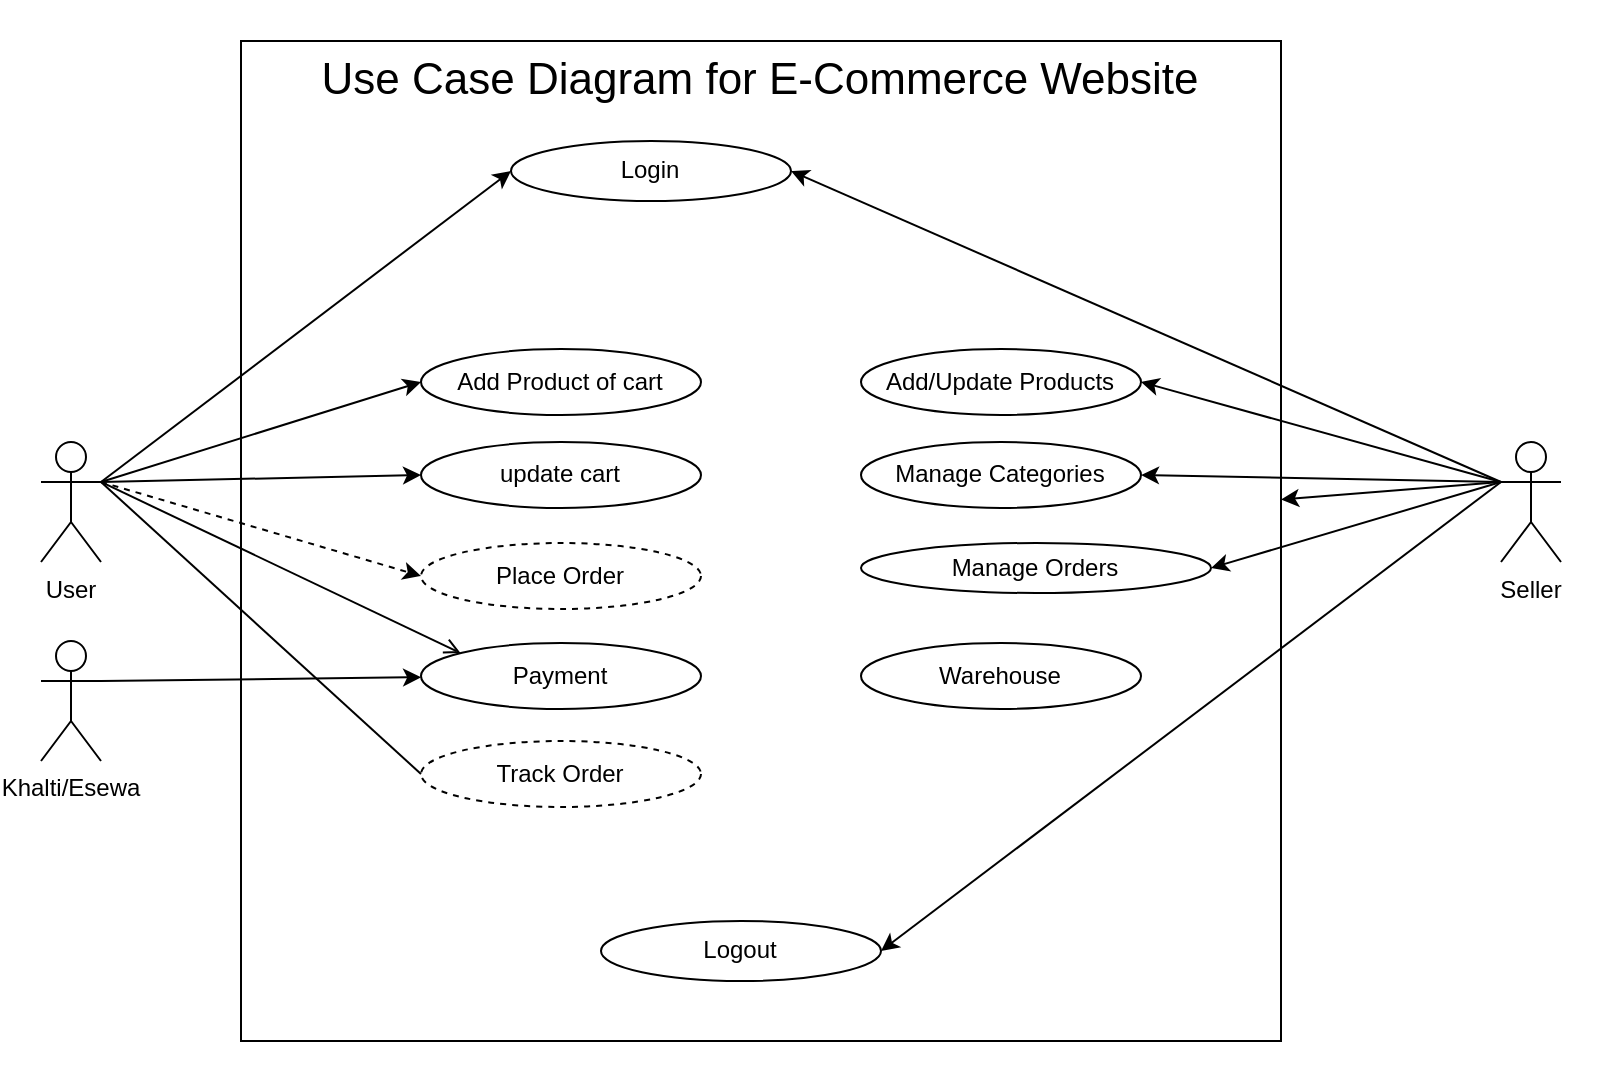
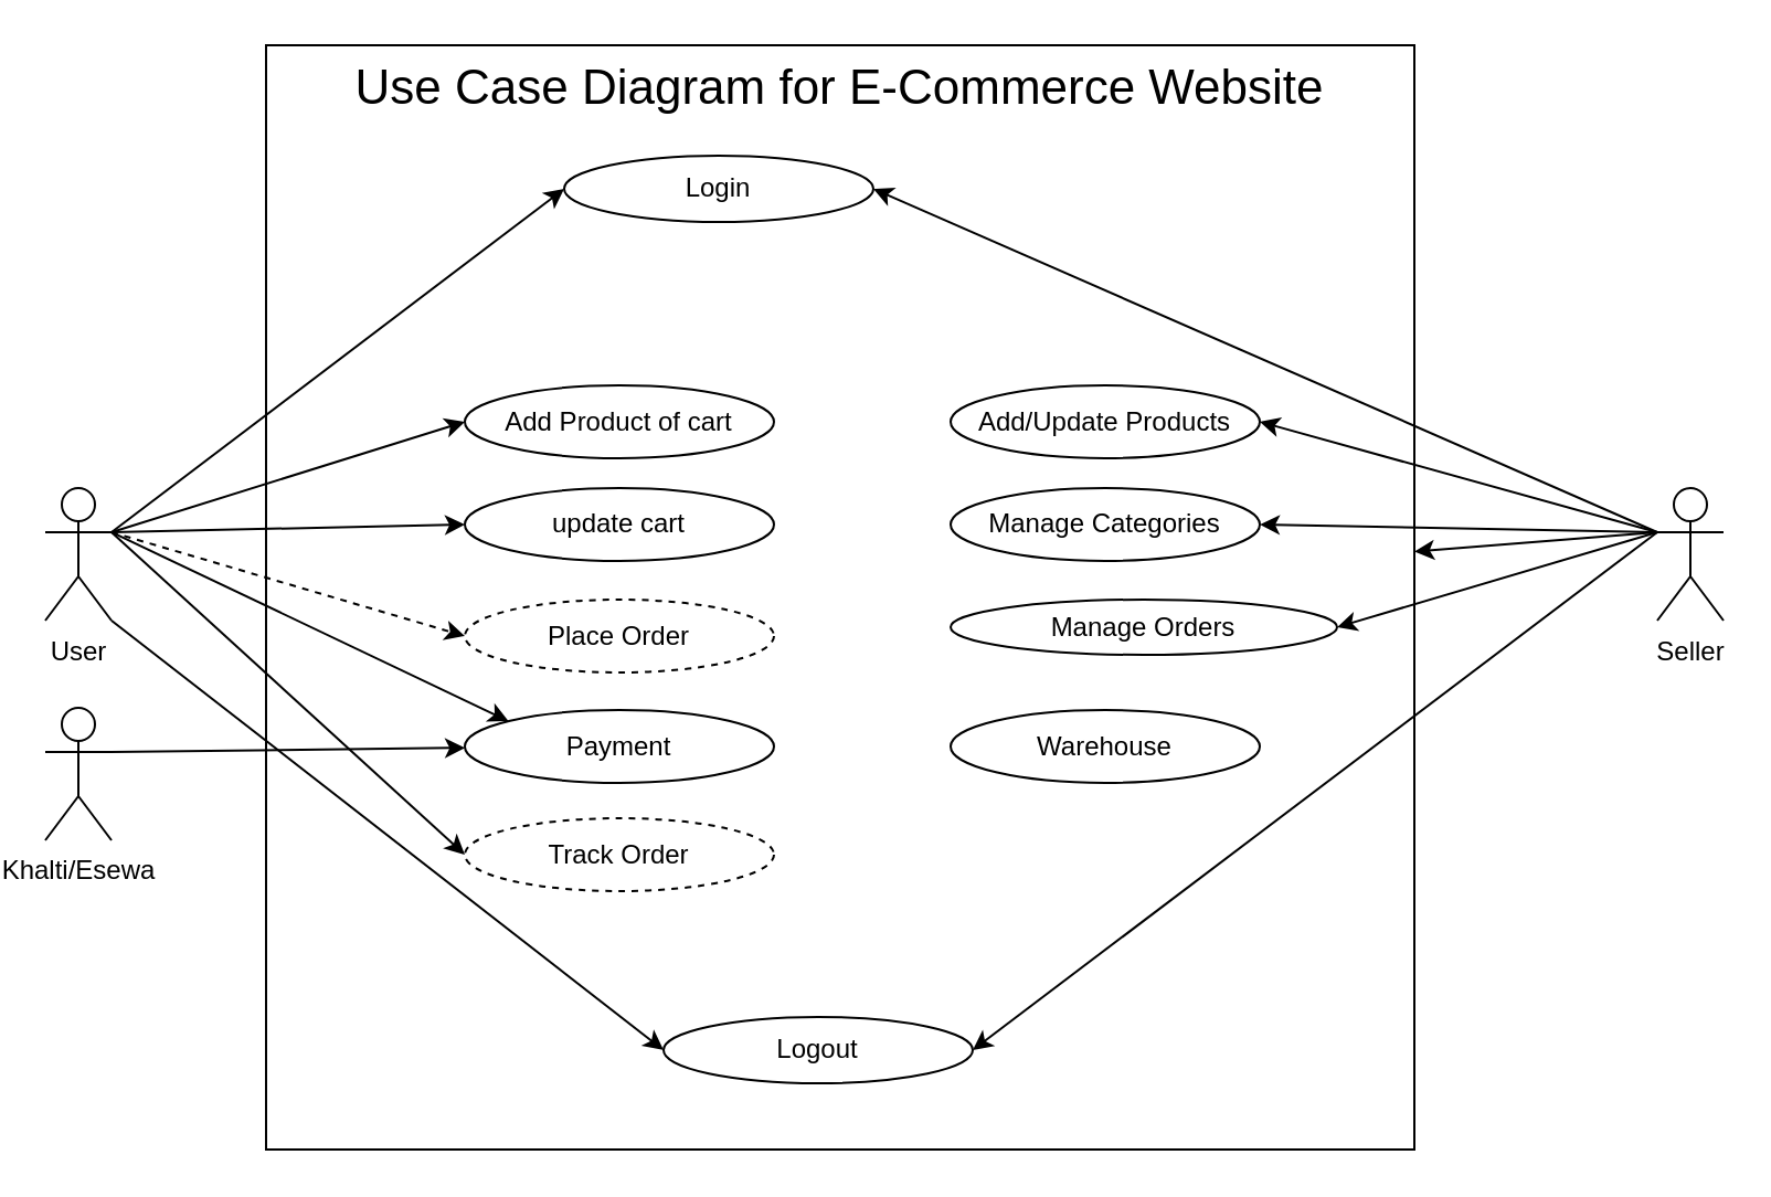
- <mxCell id="14" style="rounded=0;orthogonalLoop=1;jettySize=auto;html=1;exitX=1;exitY=0.333;exitDx=0;exitDy=0;exitPerimeter=0;entryX=0;entryY=0;entryDx=0;entryDy=0;endArrow=open;" edge="1" parent="2" source="3" target="13"><mxGeometry relative="1" as="geometry" /></mxCell>
+ <mxCell id="14" style="rounded=0;orthogonalLoop=1;jettySize=auto;html=1;exitX=1;exitY=0.333;exitDx=0;exitDy=0;exitPerimeter=0;entryX=0;entryY=0;entryDx=0;entryDy=0;" edge="1" parent="2" source="3" target="13"><mxGeometry relative="1" as="geometry" /></mxCell>
- <mxCell id="29" style="rounded=0;orthogonalLoop=1;jettySize=auto;html=1;exitX=1;exitY=0.333;exitDx=0;exitDy=0;exitPerimeter=0;entryX=0;entryY=0.5;entryDx=0;entryDy=0;endArrow=none;" edge="1" parent="2" source="3" target="28"><mxGeometry relative="1" as="geometry" /></mxCell>
+ <mxCell id="29" style="rounded=0;orthogonalLoop=1;jettySize=auto;html=1;exitX=1;exitY=0.333;exitDx=0;exitDy=0;exitPerimeter=0;entryX=0;entryY=0.5;entryDx=0;entryDy=0;" edge="1" parent="2" source="3" target="28"><mxGeometry relative="1" as="geometry" /></mxCell>
+ <mxCell id="18" style="rounded=0;orthogonalLoop=1;jettySize=auto;html=1;exitX=1;exitY=1;exitDx=0;exitDy=0;exitPerimeter=0;entryX=0;entryY=0.5;entryDx=0;entryDy=0;" edge="1" parent="2" source="3" target="17"><mxGeometry relative="1" as="geometry" /></mxCell>
